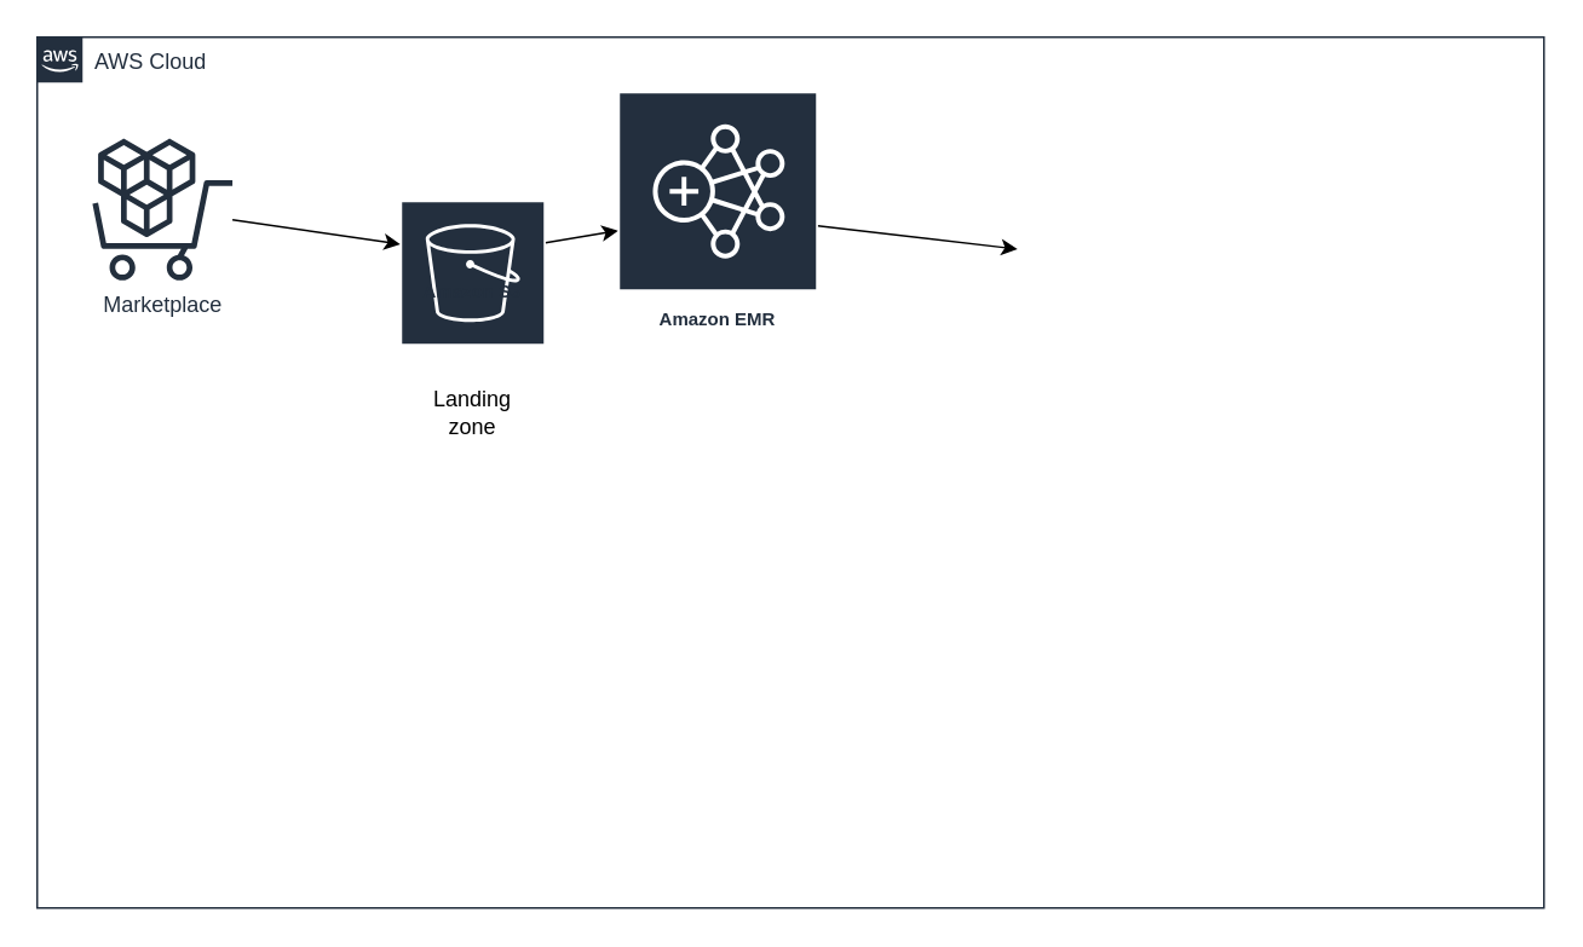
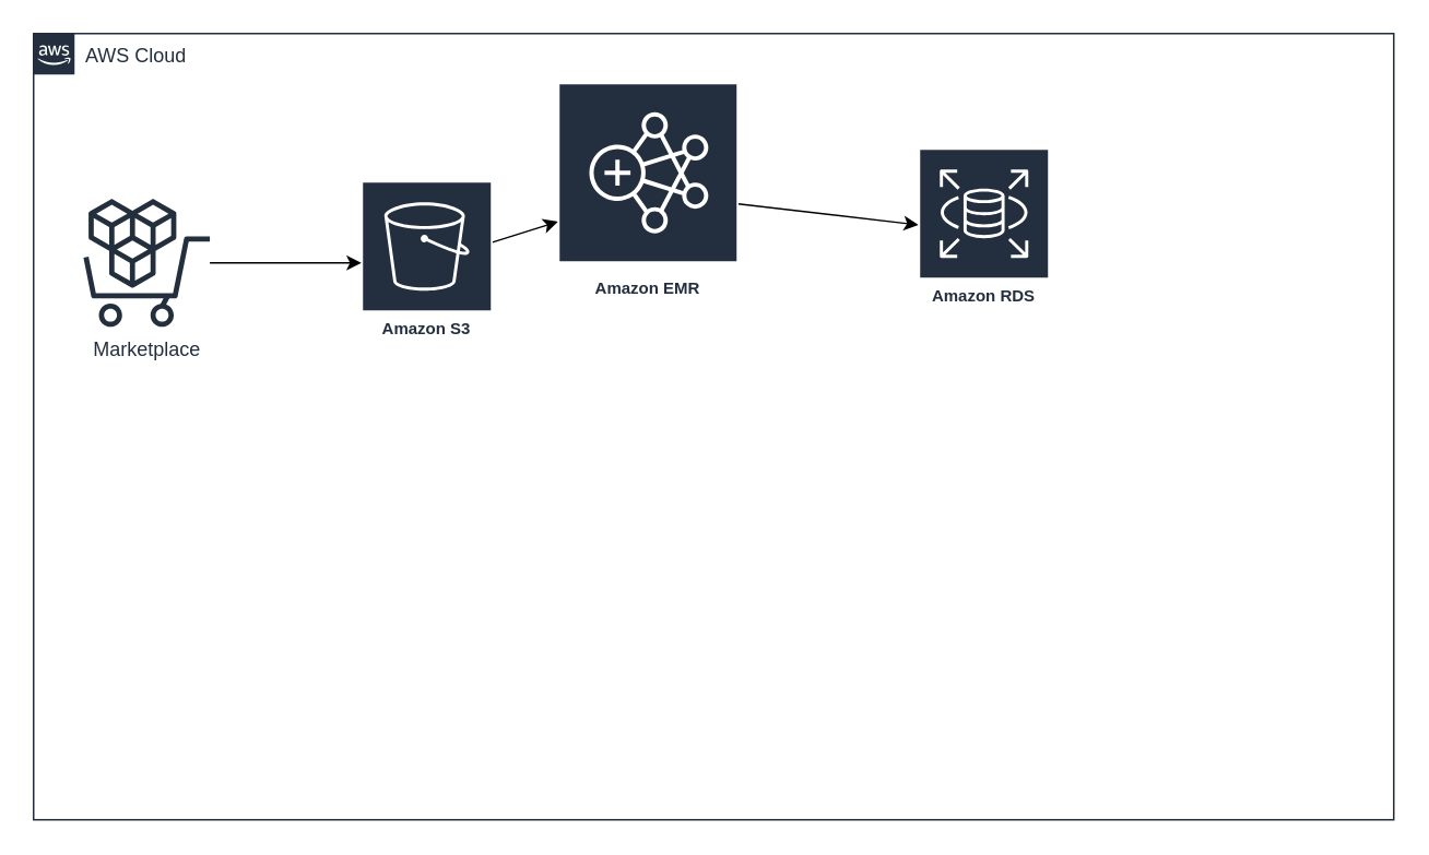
- <mxCell id="6" value="Marketplace&lt;br&gt;" style="sketch=0;outlineConnect=0;fontColor=#232F3E;gradientColor=none;fillColor=#232F3D;strokeColor=none;dashed=0;verticalLabelPosition=bottom;verticalAlign=top;align=center;html=1;fontSize=12;fontStyle=0;aspect=fixed;pointerEvents=1;shape=mxgraph.aws4.marketplace;" parent="2" vertex="1"><mxGeometry x="30" y="56" width="78" height="78" as="geometry" /></mxCell>
+ <mxCell id="6" value="Marketplace&lt;br&gt;" style="sketch=0;outlineConnect=0;fontColor=#232F3E;gradientColor=none;fillColor=#232F3D;strokeColor=none;dashed=0;verticalLabelPosition=bottom;verticalAlign=top;align=center;html=1;fontSize=12;fontStyle=0;aspect=fixed;pointerEvents=1;shape=mxgraph.aws4.marketplace;" parent="2" vertex="1"><mxGeometry x="30" y="101" width="78" height="78" as="geometry" /></mxCell>
- <mxCell id="4" value="Amazon S3" style="sketch=0;outlineConnect=0;fontColor=#232F3E;gradientColor=none;strokeColor=#ffffff;fillColor=#232F3E;dashed=0;verticalLabelPosition=middle;verticalAlign=bottom;align=center;html=1;whiteSpace=wrap;fontSize=10;fontStyle=1;spacing=3;shape=mxgraph.aws4.productIcon;prIcon=mxgraph.aws4.s3;" parent="2" vertex="1"><mxGeometry x="200" y="90" width="80" height="60" as="geometry" /></mxCell>
+ <mxCell id="4" value="Amazon S3" style="sketch=0;outlineConnect=0;fontColor=#232F3E;gradientColor=none;strokeColor=#ffffff;fillColor=#232F3E;dashed=0;verticalLabelPosition=middle;verticalAlign=bottom;align=center;html=1;whiteSpace=wrap;fontSize=10;fontStyle=1;spacing=3;shape=mxgraph.aws4.productIcon;prIcon=mxgraph.aws4.s3;" parent="2" vertex="1"><mxGeometry x="200" y="90" width="80" height="100" as="geometry" /></mxCell>
+ <mxCell id="10" value="Amazon RDS" style="sketch=0;outlineConnect=0;fontColor=#232F3E;gradientColor=none;strokeColor=#ffffff;fillColor=#232F3E;dashed=0;verticalLabelPosition=middle;verticalAlign=bottom;align=center;html=1;whiteSpace=wrap;fontSize=10;fontStyle=1;spacing=3;shape=mxgraph.aws4.productIcon;prIcon=mxgraph.aws4.rds;" vertex="1" parent="2"><mxGeometry x="540" y="70" width="80" height="100" as="geometry" /></mxCell>
- <mxCell id="9" value="Landing zone" style="text;html=1;strokeColor=none;fillColor=none;align=center;verticalAlign=middle;whiteSpace=wrap;rounded=0;" parent="2" vertex="1"><mxGeometry x="210" y="192" width="60" height="30" as="geometry" /></mxCell>
